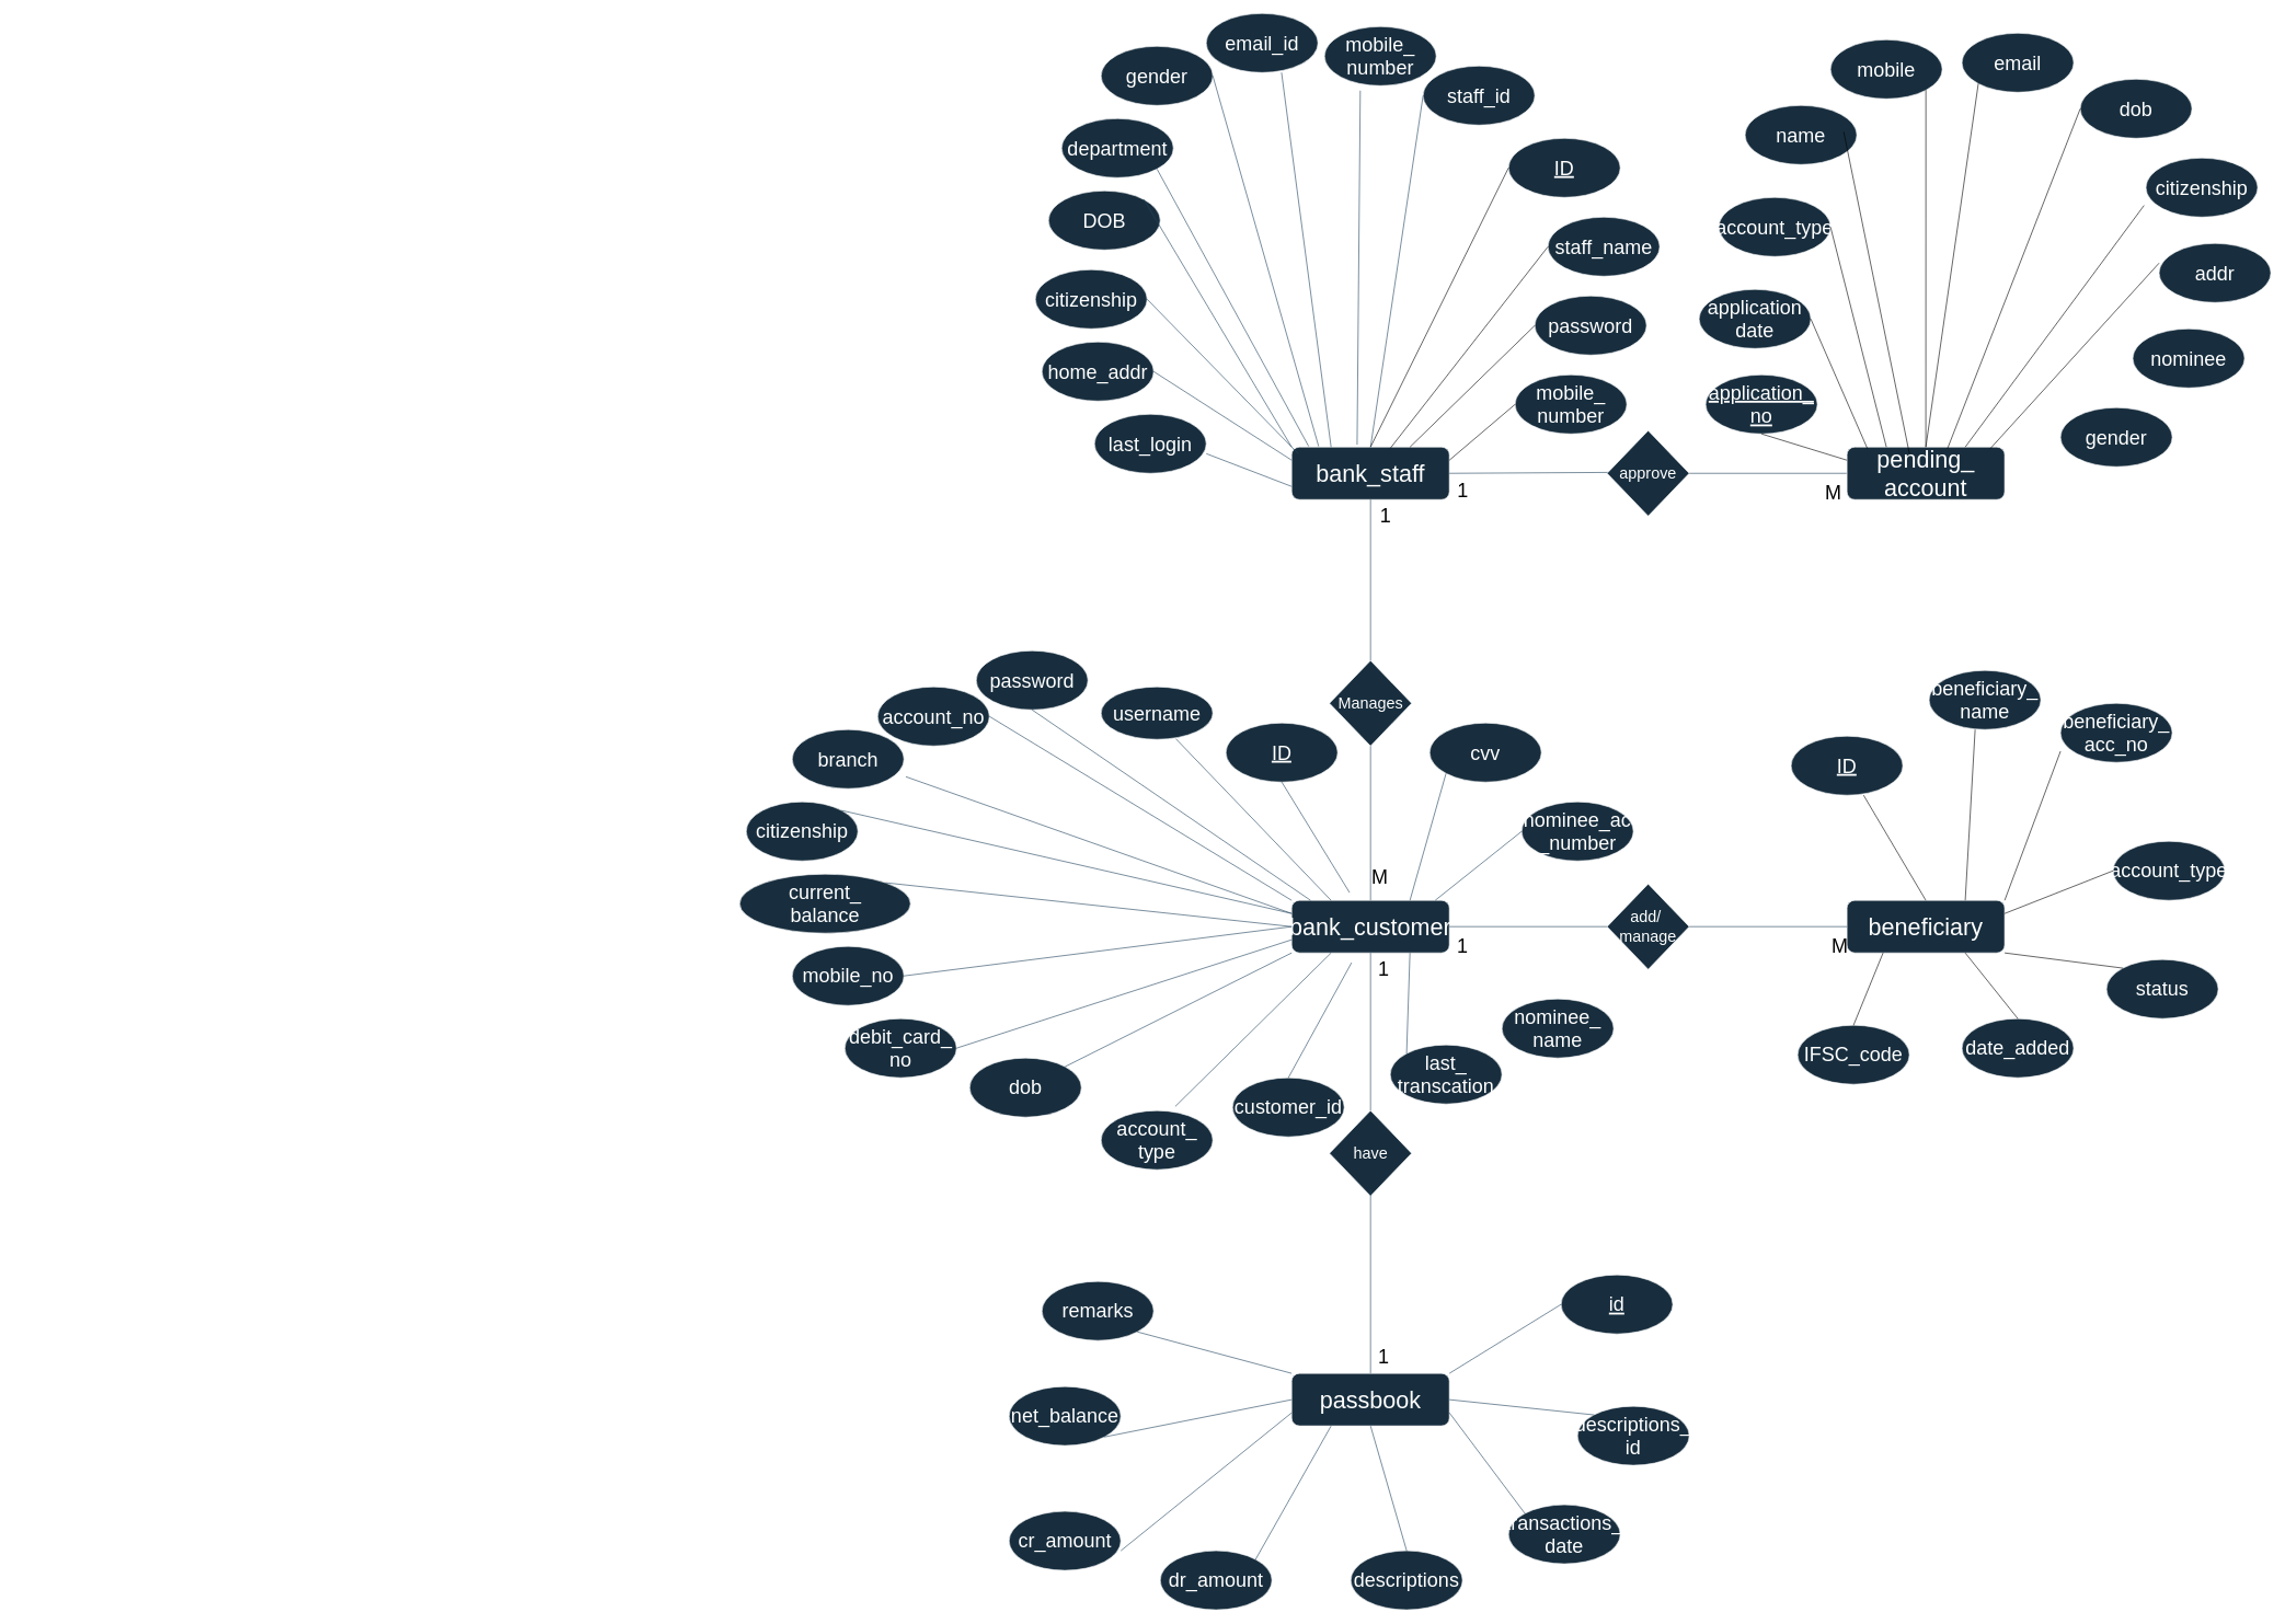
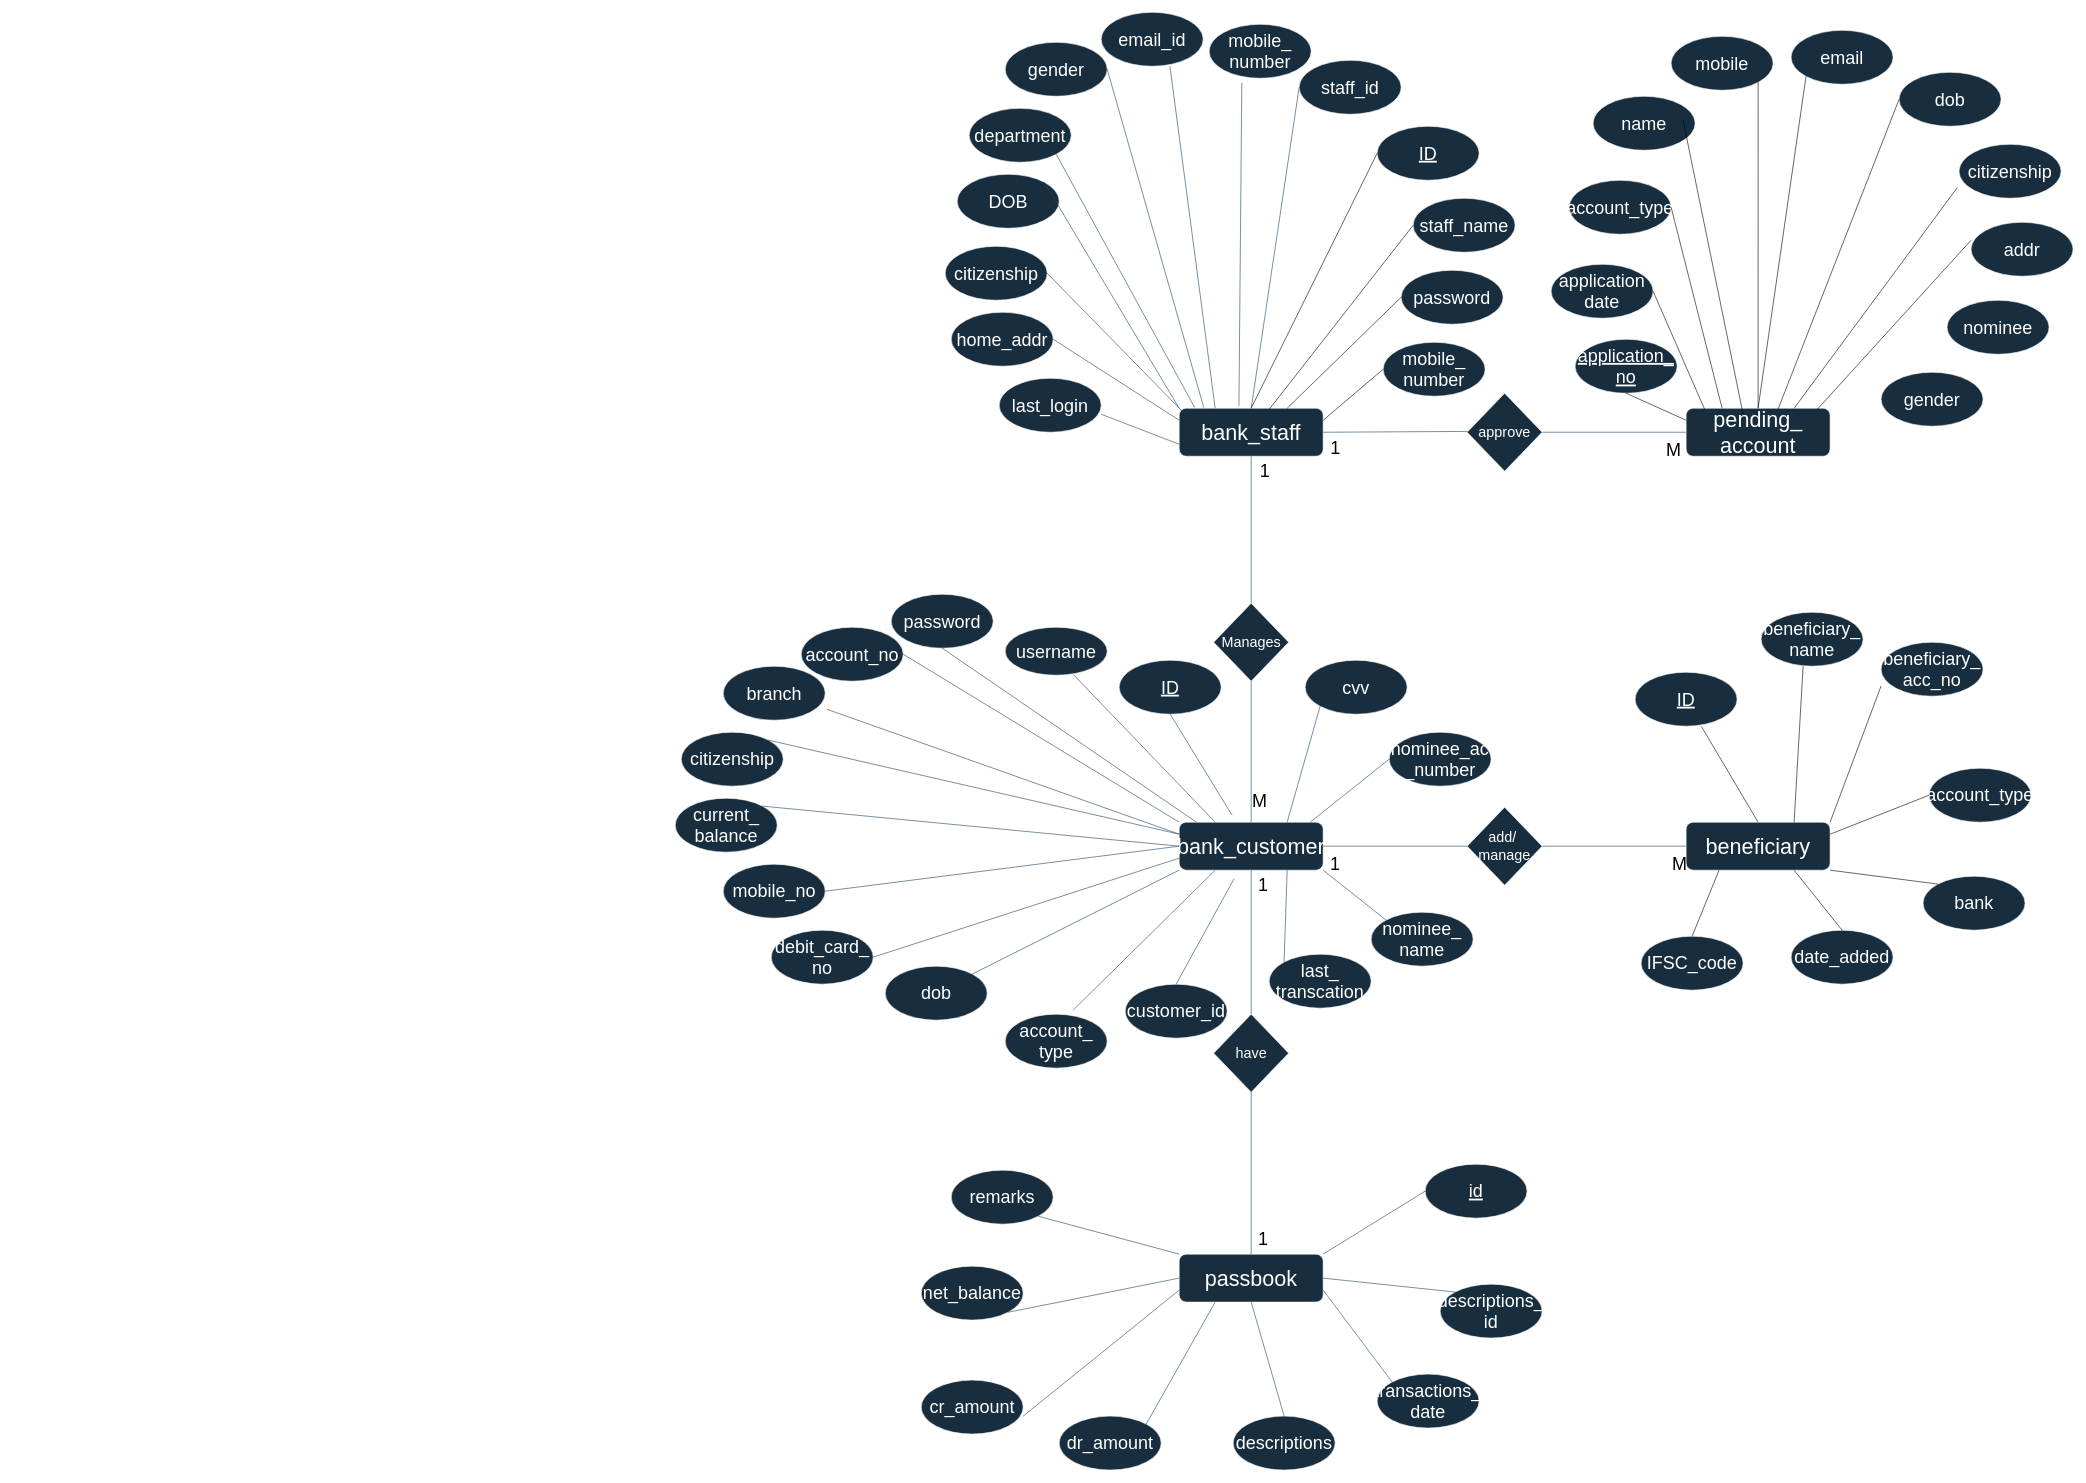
- <mxCell id="74" value="&lt;span style=&quot;font-size: 30px;&quot;&gt;&lt;u&gt;application_&lt;/u&gt;&lt;/span&gt;&lt;div&gt;&lt;span style=&quot;font-size: 30px;&quot;&gt;&lt;u&gt;no&lt;/u&gt;&lt;/span&gt;&lt;/div&gt;" style="ellipse;whiteSpace=wrap;html=1;labelBackgroundColor=none;fillColor=#182E3E;strokeColor=#FFFFFF;fontColor=#FFFFFF;" vertex="1" parent="1"><mxGeometry x="2595" y="570" width="170" height="90" as="geometry" /></mxCell>
+ <mxCell id="74" value="&lt;span style=&quot;font-size: 30px;&quot;&gt;&lt;u&gt;application_&lt;/u&gt;&lt;/span&gt;&lt;div&gt;&lt;span style=&quot;font-size: 30px;&quot;&gt;&lt;u&gt;no&lt;/u&gt;&lt;/span&gt;&lt;/div&gt;" style="ellipse;whiteSpace=wrap;html=1;labelBackgroundColor=none;fillColor=#182E3E;strokeColor=#FFFFFF;fontColor=#FFFFFF;" vertex="1" parent="1"><mxGeometry x="2625" y="565" width="170" height="90" as="geometry" /></mxCell>
- <mxCell id="51" value="&lt;span style=&quot;font-size: 30px;&quot;&gt;current_&lt;/span&gt;&lt;div&gt;&lt;span style=&quot;font-size: 30px;&quot;&gt;balance&lt;/span&gt;&lt;/div&gt;" style="ellipse;whiteSpace=wrap;html=1;labelBackgroundColor=none;fillColor=#182E3E;strokeColor=#FFFFFF;fontColor=#FFFFFF;" vertex="1" parent="1"><mxGeometry x="1125" y="1330" width="260" height="90" as="geometry" /></mxCell>
+ <mxCell id="51" value="&lt;span style=&quot;font-size: 30px;&quot;&gt;current_&lt;/span&gt;&lt;div&gt;&lt;span style=&quot;font-size: 30px;&quot;&gt;balance&lt;/span&gt;&lt;/div&gt;" style="ellipse;whiteSpace=wrap;html=1;labelBackgroundColor=none;fillColor=#182E3E;strokeColor=#FFFFFF;fontColor=#FFFFFF;" vertex="1" parent="1"><mxGeometry x="1125" y="1330" width="170" height="90" as="geometry" /></mxCell>
+ <mxCell id="118" value="" style="endArrow=none;html=1;rounded=0;entryX=0;entryY=0;entryDx=0;entryDy=0;exitX=1;exitY=1;exitDx=0;exitDy=0;labelBackgroundColor=none;strokeColor=#23445D;fontColor=default;" edge="1" parent="1" source="4" target="114"><mxGeometry width="50" height="50" relative="1" as="geometry"><mxPoint x="2103" y="1408" as="sourcePoint" /><mxPoint x="2040" y="1290" as="targetPoint" /></mxGeometry></mxCell>
- <mxCell id="85" value="&lt;span style=&quot;font-size: 30px;&quot;&gt;status&lt;/span&gt;" style="ellipse;whiteSpace=wrap;html=1;labelBackgroundColor=none;fillColor=#182E3E;strokeColor=#FFFFFF;fontColor=#FFFFFF;" vertex="1" parent="1"><mxGeometry x="3205" y="1460" width="170" height="90" as="geometry" /></mxCell>
+ <mxCell id="85" value="&lt;span style=&quot;font-size: 30px;&quot;&gt;bank&lt;/span&gt;" style="ellipse;whiteSpace=wrap;html=1;labelBackgroundColor=none;fillColor=#182E3E;strokeColor=#FFFFFF;fontColor=#FFFFFF;" vertex="1" parent="1"><mxGeometry x="3205" y="1460" width="170" height="90" as="geometry" /></mxCell>
